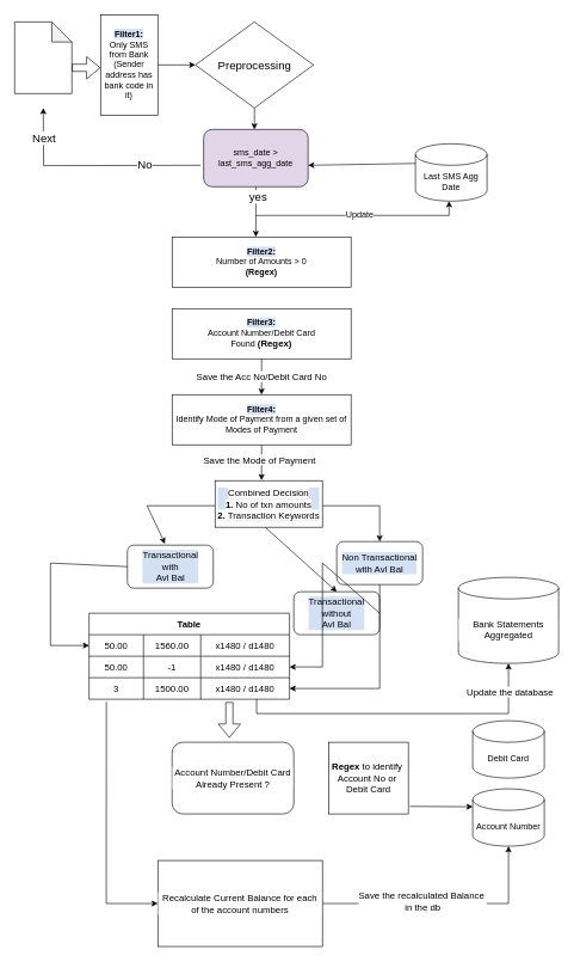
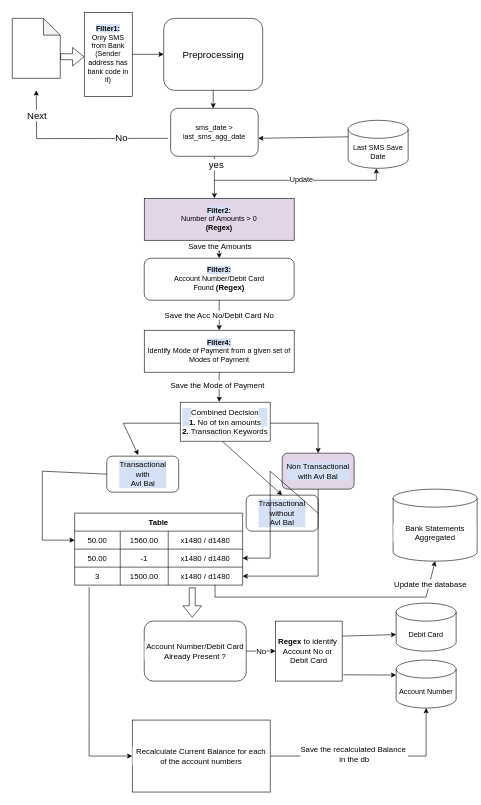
- <mxCell id="8" value="&lt;font style=&quot;font-size: 16px&quot;&gt;Preprocessing&lt;/font&gt;" style="rhombus;whiteSpace=wrap;html=1;" vertex="1" parent="1"><mxGeometry x="272.5" y="30" width="165" height="120" as="geometry" /></mxCell>
+ <mxCell id="8" value="&lt;font style=&quot;font-size: 16px&quot;&gt;Preprocessing&lt;/font&gt;" style="rounded=1;whiteSpace=wrap;html=1;" vertex="1" parent="1"><mxGeometry x="272.5" y="30" width="165" height="120" as="geometry" /></mxCell>
- <mxCell id="16" value="sms_date &amp;gt; last_sms_agg_date" style="rounded=1;whiteSpace=wrap;html=1;fontSize=12;fillColor=#e1d5e7;" vertex="1" parent="1"><mxGeometry x="284" y="180" width="146" height="80" as="geometry" /></mxCell>
+ <mxCell id="16" value="sms_date &amp;gt; last_sms_agg_date" style="rounded=1;whiteSpace=wrap;html=1;fontSize=12;" vertex="1" parent="1"><mxGeometry x="284" y="180" width="146" height="80" as="geometry" /></mxCell>
- <mxCell id="4" value="Last SMS Agg&lt;br&gt;Date" style="shape=cylinder3;whiteSpace=wrap;html=1;boundedLbl=1;backgroundOutline=1;size=15;" vertex="1" parent="1"><mxGeometry x="580" y="200" width="100" height="80" as="geometry" /></mxCell>
+ <mxCell id="4" value="Last SMS Save&lt;br&gt;Date" style="shape=cylinder3;whiteSpace=wrap;html=1;boundedLbl=1;backgroundOutline=1;size=15;" vertex="1" parent="1"><mxGeometry x="580" y="200" width="100" height="80" as="geometry" /></mxCell>
- <mxCell id="21" value="&lt;b style=&quot;background-color: rgb(212 , 225 , 245)&quot;&gt;Filter2:&lt;/b&gt;&lt;br&gt;Number of Amounts &amp;gt; 0&lt;br&gt;&lt;b&gt;(Regex)&lt;/b&gt;" style="rounded=0;whiteSpace=wrap;html=1;fontSize=12;" vertex="1" parent="1"><mxGeometry x="240" y="330" width="250" height="70" as="geometry" /></mxCell>
+ <mxCell id="21" value="&lt;b style=&quot;background-color: rgb(212 , 225 , 245)&quot;&gt;Filter2:&lt;/b&gt;&lt;br&gt;Number of Amounts &amp;gt; 0&lt;br&gt;&lt;b&gt;(Regex)&lt;/b&gt;" style="rounded=0;whiteSpace=wrap;html=1;fontSize=12;fillColor=#e1d5e7;" vertex="1" parent="1"><mxGeometry x="240" y="330" width="250" height="70" as="geometry" /></mxCell>
+ <mxCell id="19" value="" style="edgeStyle=orthogonalEdgeStyle;rounded=0;orthogonalLoop=1;jettySize=auto;html=1;fontSize=12;" edge="1" parent="1" source="21" target="22"><mxGeometry relative="1" as="geometry" /></mxCell>
+ <mxCell id="20" value="Save the Amounts" style="edgeLabel;html=1;align=center;verticalAlign=middle;resizable=0;points=[];fontSize=13;fontColor=#000000;" vertex="1" connectable="0" parent="19"><mxGeometry x="-0.64" relative="1" as="geometry"><mxPoint as="offset" /></mxGeometry></mxCell>
- <mxCell id="22" value="&lt;b style=&quot;background-color: rgb(212 , 225 , 245)&quot;&gt;Filter3:&lt;/b&gt;&lt;br&gt;Account Number/Debit Card &lt;br&gt;Found &lt;b&gt;&lt;font style=&quot;font-size: 13px&quot;&gt;(Regex)&lt;/font&gt;&lt;/b&gt;" style="rounded=0;whiteSpace=wrap;html=1;fontSize=12;" vertex="1" parent="1"><mxGeometry x="240" y="430" width="250" height="70" as="geometry" /></mxCell>
+ <mxCell id="22" value="&lt;b style=&quot;background-color: rgb(212 , 225 , 245)&quot;&gt;Filter3:&lt;/b&gt;&lt;br&gt;Account Number/Debit Card &lt;br&gt;Found &lt;b&gt;&lt;font style=&quot;font-size: 13px&quot;&gt;(Regex)&lt;/font&gt;&lt;/b&gt;" style="whiteSpace=wrap;html=1;fontSize=12;rounded=1;" vertex="1" parent="1"><mxGeometry x="240" y="430" width="250" height="70" as="geometry" /></mxCell>
- <mxCell id="29" value="Non Transactional&lt;br&gt;with Avl Bal" style="rounded=1;whiteSpace=wrap;html=1;labelBackgroundColor=#D4E1F5;fontSize=13;" vertex="1" parent="1"><mxGeometry x="470" y="755" width="120" height="60" as="geometry" /></mxCell>
+ <mxCell id="29" value="Non Transactional&lt;br&gt;with Avl Bal" style="rounded=1;whiteSpace=wrap;html=1;labelBackgroundColor=#D4E1F5;fontSize=13;fillColor=#e1d5e7;" vertex="1" parent="1"><mxGeometry x="470" y="755" width="120" height="60" as="geometry" /></mxCell>
- <mxCell id="53" value="Bank Statements Aggregated" style="shape=cylinder3;whiteSpace=wrap;html=1;boundedLbl=1;backgroundOutline=1;size=15;labelBackgroundColor=#FFFFFF;fontSize=13;fontColor=#000000;" vertex="1" parent="1"><mxGeometry x="640" y="805" width="140" height="120" as="geometry" /></mxCell>
+ <mxCell id="53" value="Bank Statements Aggregated" style="shape=cylinder3;whiteSpace=wrap;html=1;boundedLbl=1;backgroundOutline=1;size=15;labelBackgroundColor=#FFFFFF;fontSize=13;fontColor=#000000;" vertex="1" parent="1"><mxGeometry x="655" y="815" width="140" height="120" as="geometry" /></mxCell>
+ <mxCell id="49" value="" style="endArrow=classic;html=1;rounded=0;fontSize=13;fontColor=#000000;entryX=0;entryY=0;entryDx=0;entryDy=52.5;entryPerimeter=0;exitX=0;exitY=0.75;exitDx=0;exitDy=0;" edge="1" parent="1" source="50" target="5"><mxGeometry width="50" height="50" relative="1" as="geometry"><mxPoint x="530" y="1058" as="sourcePoint" /><mxPoint x="430" y="1035" as="targetPoint" /></mxGeometry></mxCell>
+ <mxCell id="52" value="No" style="endArrow=classic;html=1;rounded=0;fontSize=13;fontColor=#000000;entryX=1;entryY=0.5;entryDx=0;entryDy=0;exitX=1;exitY=0.5;exitDx=0;exitDy=0;" edge="1" parent="1" source="48" target="50"><mxGeometry width="50" height="50" relative="1" as="geometry"><mxPoint x="370" y="1165" as="sourcePoint" /><mxPoint x="420" y="1115" as="targetPoint" /></mxGeometry></mxCell>
